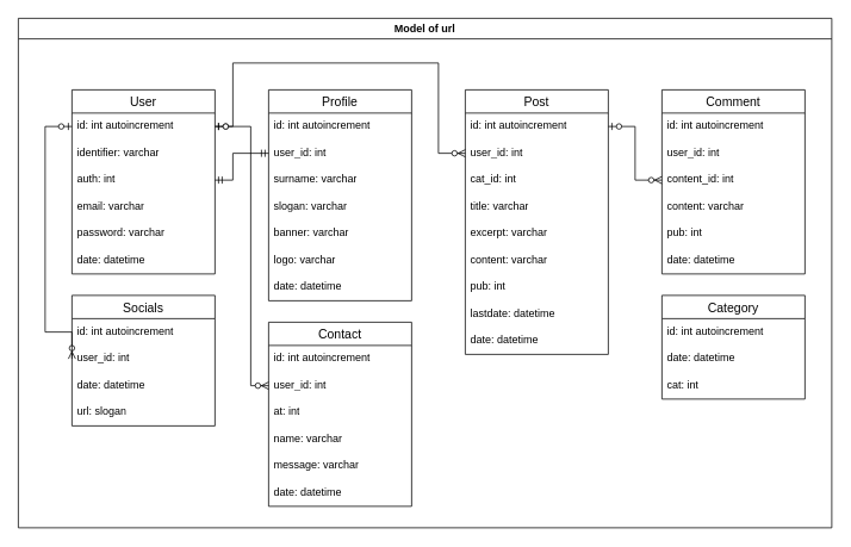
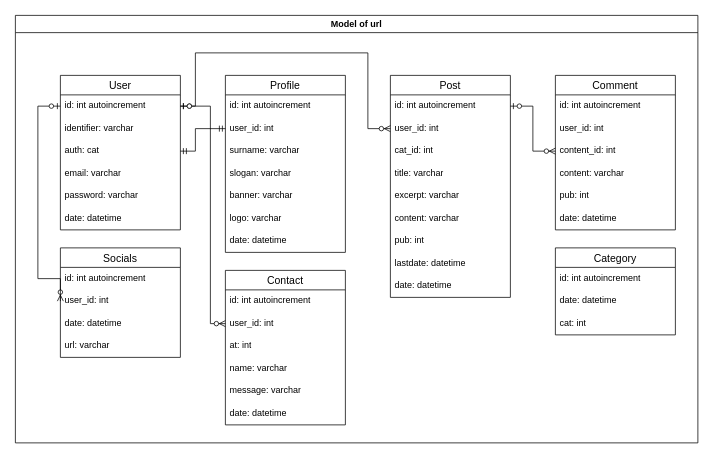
- <mxCell id="6" value="auth: int" style="text;strokeColor=none;fillColor=none;spacingLeft=4;spacingRight=4;overflow=hidden;rotatable=0;points=[[0,0.5],[1,0.5]];portConstraint=eastwest;fontSize=12;whiteSpace=wrap;html=1;" vertex="1" parent="3"><mxGeometry y="86" width="160" height="30" as="geometry" /></mxCell>
+ <mxCell id="6" value="auth: cat" style="text;strokeColor=none;fillColor=none;spacingLeft=4;spacingRight=4;overflow=hidden;rotatable=0;points=[[0,0.5],[1,0.5]];portConstraint=eastwest;fontSize=12;whiteSpace=wrap;html=1;" vertex="1" parent="3"><mxGeometry y="86" width="160" height="30" as="geometry" /></mxCell>
- <mxCell id="24" value="url: slogan" style="text;strokeColor=none;fillColor=none;spacingLeft=4;spacingRight=4;overflow=hidden;rotatable=0;points=[[0,0.5],[1,0.5]];portConstraint=eastwest;fontSize=12;whiteSpace=wrap;html=1;" vertex="1" parent="20"><mxGeometry y="116" width="160" height="30" as="geometry" /></mxCell>
+ <mxCell id="24" value="url: varchar" style="text;strokeColor=none;fillColor=none;spacingLeft=4;spacingRight=4;overflow=hidden;rotatable=0;points=[[0,0.5],[1,0.5]];portConstraint=eastwest;fontSize=12;whiteSpace=wrap;html=1;" vertex="1" parent="20"><mxGeometry y="116" width="160" height="30" as="geometry" /></mxCell>
